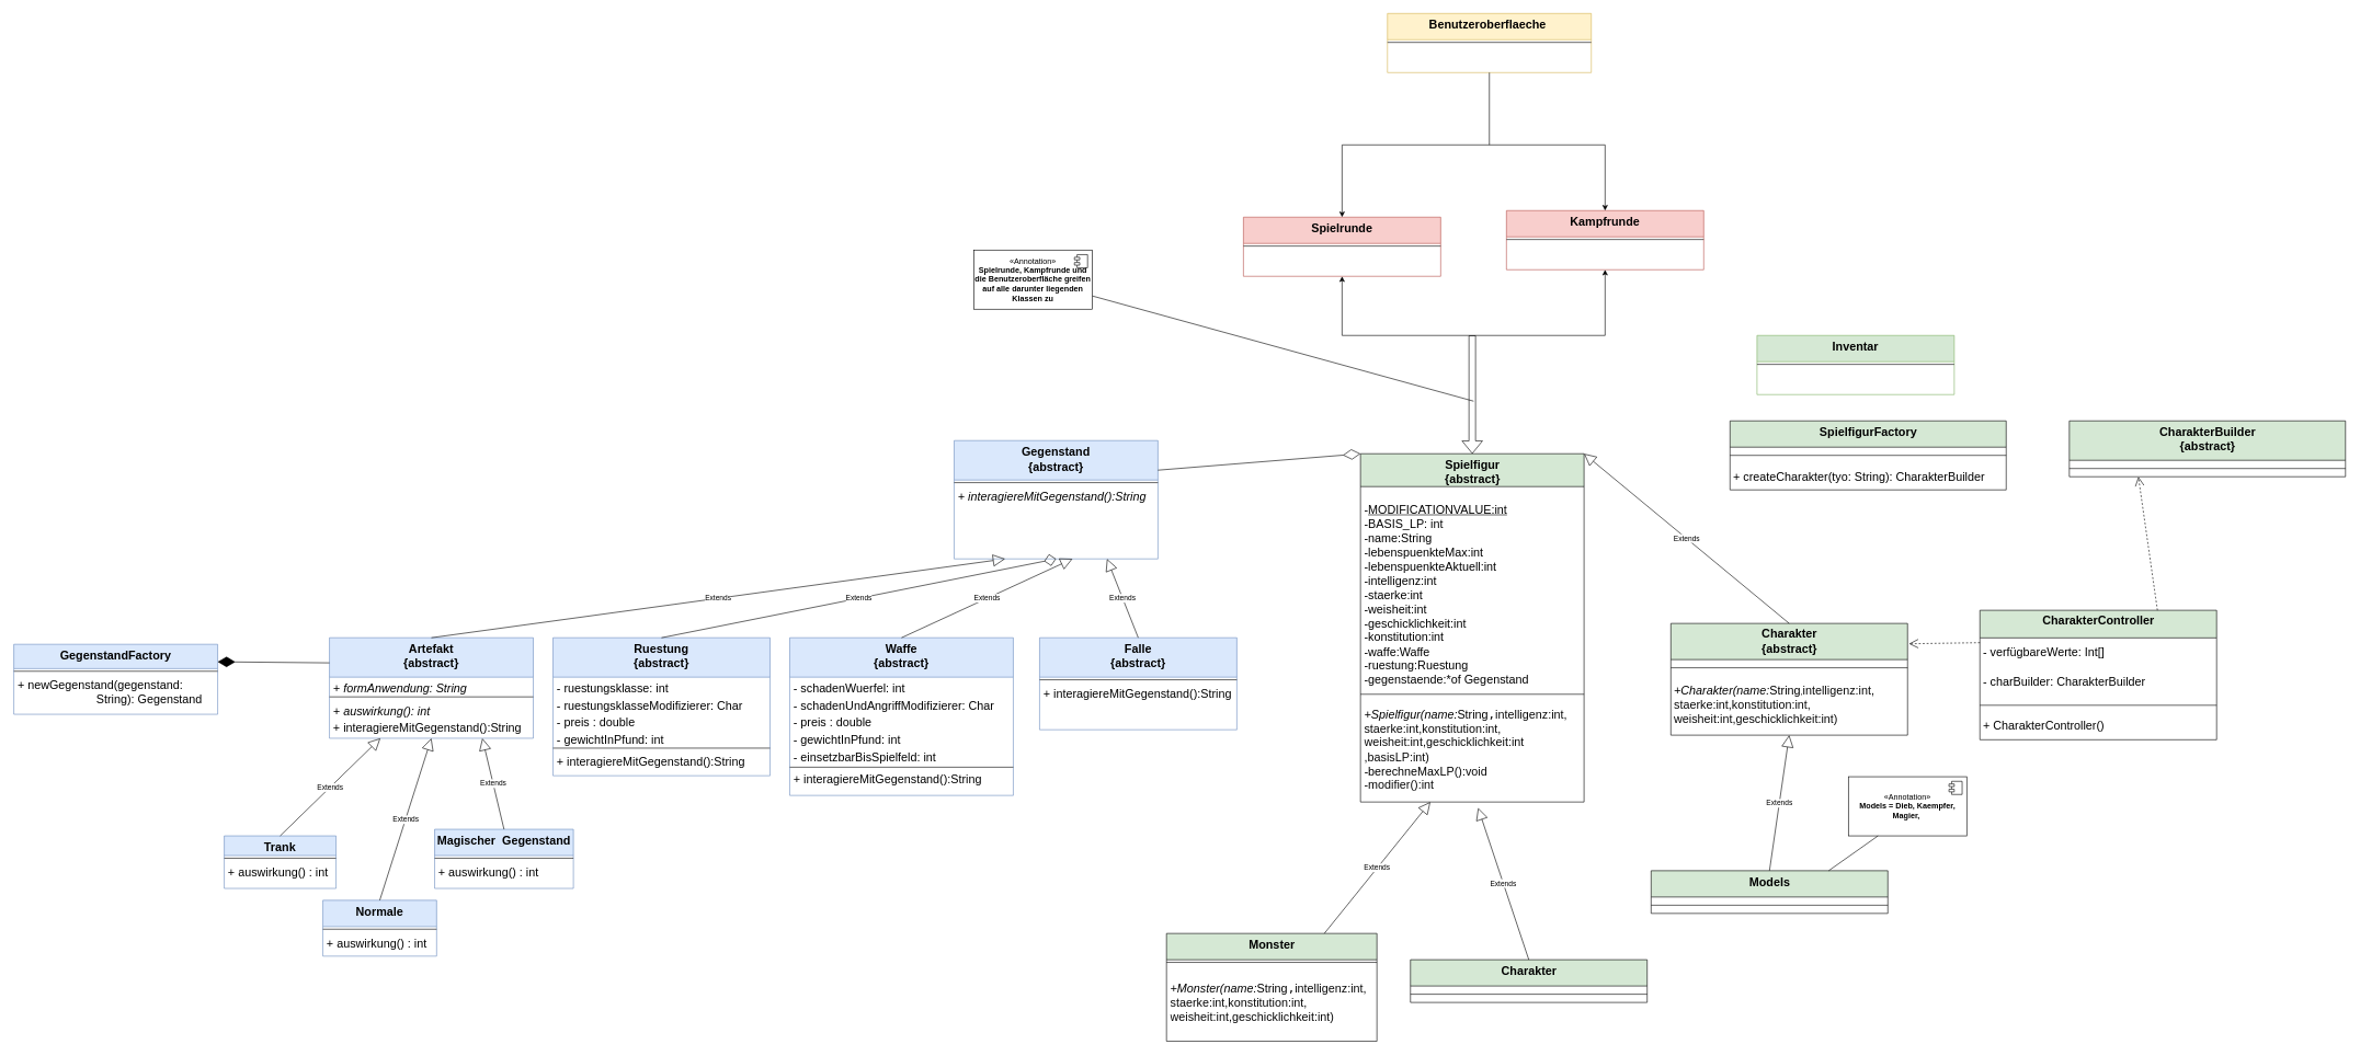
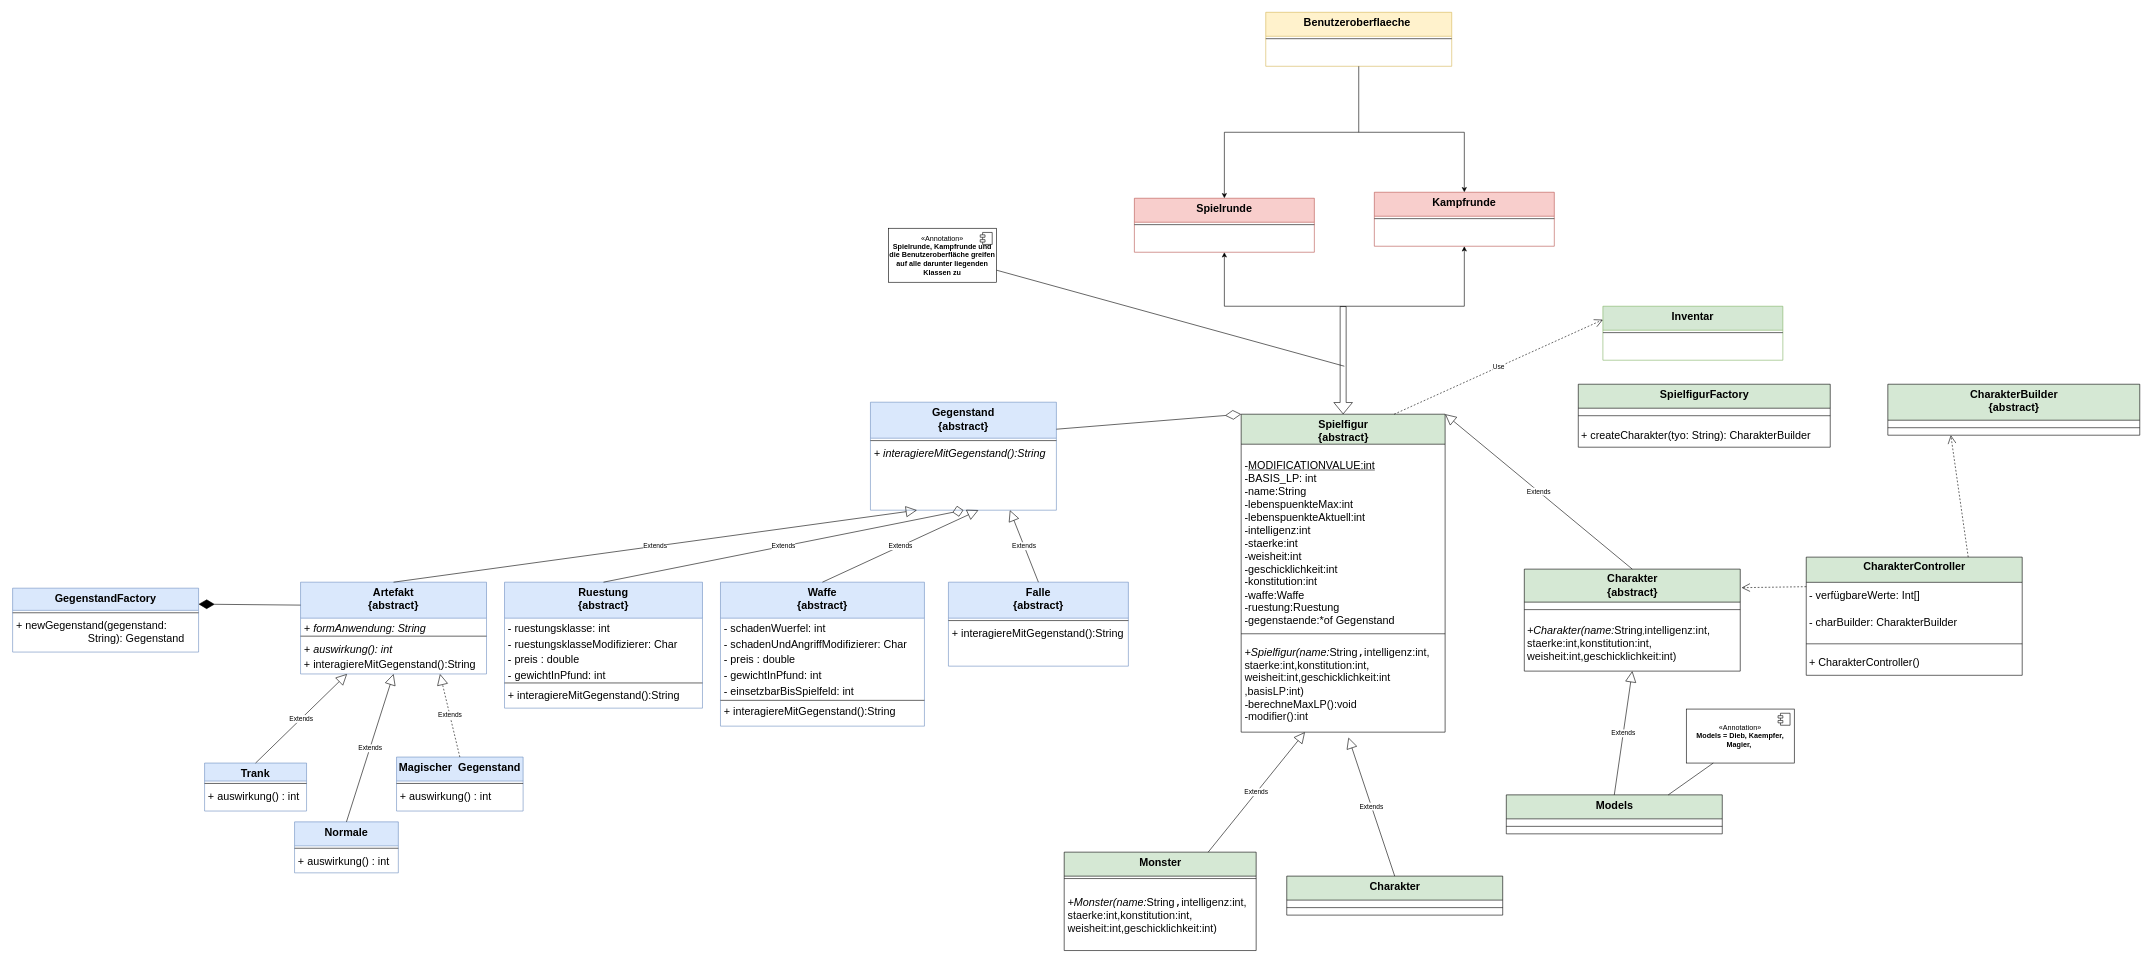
+ <mxCell id="122" value="Use" style="endArrow=open;endSize=12;dashed=1;html=1;rounded=0;exitX=0.75;exitY=0;exitDx=0;exitDy=0;entryX=0;entryY=0.25;entryDx=0;entryDy=0;" edge="1" parent="1" source="17" target="85"><mxGeometry width="160" relative="1" as="geometry"><mxPoint x="2320" y="590" as="sourcePoint" /><mxPoint x="2480" y="590" as="targetPoint" /></mxGeometry></mxCell>
- <mxCell id="90" value="Extends" style="endArrow=block;endSize=16;endFill=0;html=1;rounded=0;exitX=0.5;exitY=0;exitDx=0;exitDy=0;entryX=0.75;entryY=1;entryDx=0;entryDy=0;" edge="1" parent="1" source="73" target="65"><mxGeometry width="160" relative="1" as="geometry"><mxPoint x="587" y="1380" as="sourcePoint" /><mxPoint x="665" y="1133" as="targetPoint" /></mxGeometry></mxCell>
+ <mxCell id="90" value="Extends" style="endArrow=block;endSize=16;endFill=0;html=1;rounded=0;exitX=0.5;exitY=0;exitDx=0;exitDy=0;entryX=0.75;entryY=1;entryDx=0;entryDy=0;dashed=1;" edge="1" parent="1" source="73" target="65"><mxGeometry width="160" relative="1" as="geometry"><mxPoint x="587" y="1380" as="sourcePoint" /><mxPoint x="665" y="1133" as="targetPoint" /></mxGeometry></mxCell>
